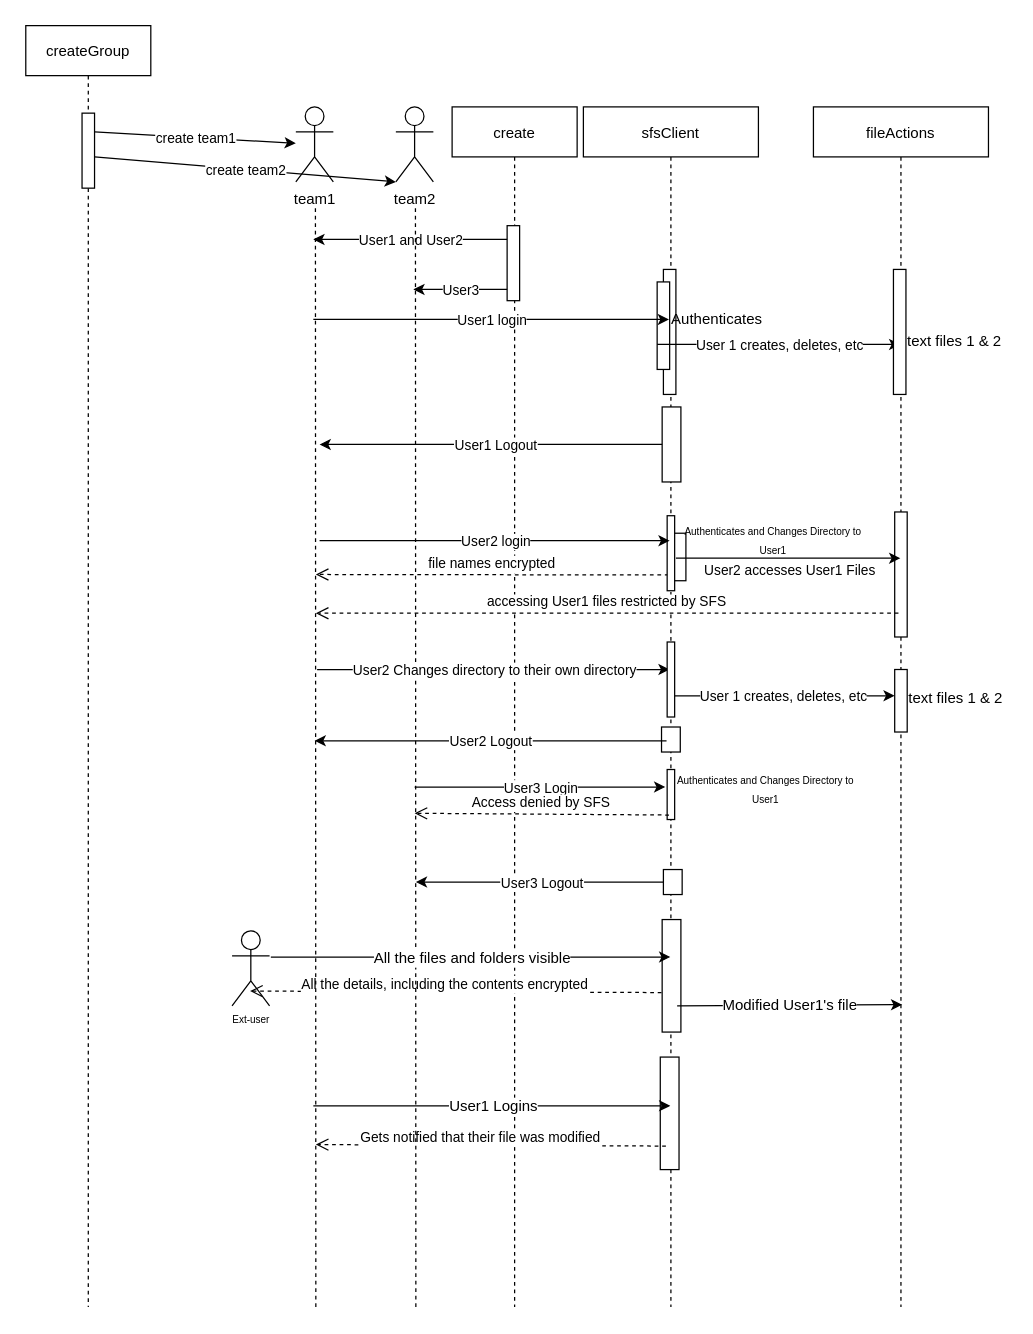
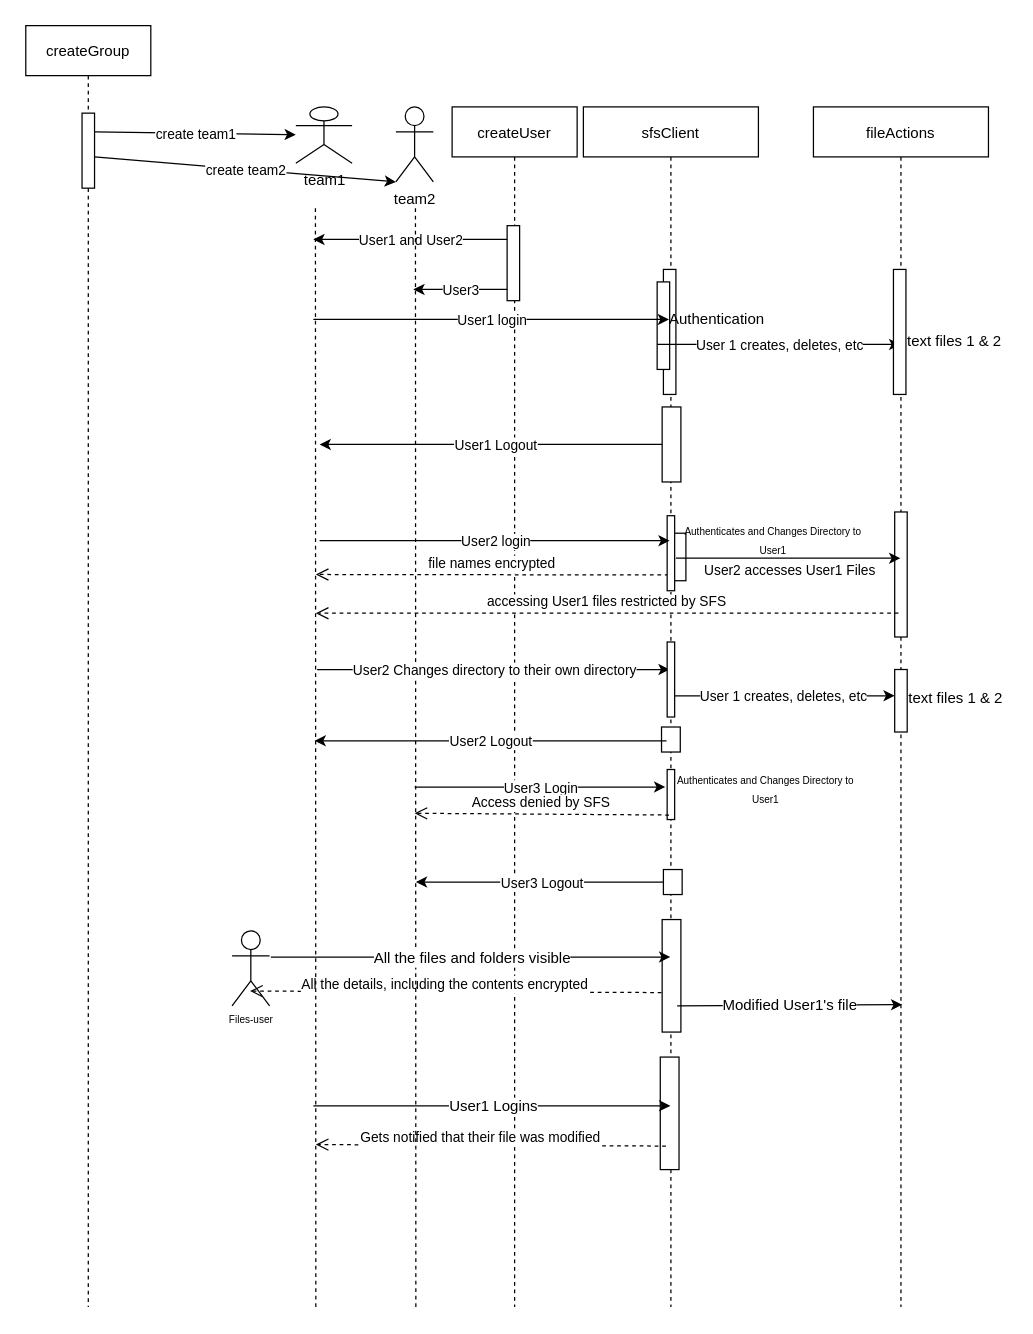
- <mxCell id="2" value="create" style="shape=umlLifeline;perimeter=lifelinePerimeter;container=1;collapsible=0;recursiveResize=0;rounded=0;shadow=0;strokeWidth=1;" parent="1" vertex="1"><mxGeometry x="361" y="85" width="100" height="960" as="geometry" /></mxCell>
+ <mxCell id="2" value="createUser" style="shape=umlLifeline;perimeter=lifelinePerimeter;container=1;collapsible=0;recursiveResize=0;rounded=0;shadow=0;strokeWidth=1;" parent="1" vertex="1"><mxGeometry x="361" y="85" width="100" height="960" as="geometry" /></mxCell>
- <mxCell id="28" value="team1" style="shape=umlActor;verticalLabelPosition=bottom;verticalAlign=top;html=1;outlineConnect=0;" parent="1" vertex="1"><mxGeometry x="236" y="85" width="30" height="60" as="geometry" /></mxCell>
+ <mxCell id="28" value="team1" style="shape=umlActor;verticalLabelPosition=bottom;verticalAlign=top;html=1;outlineConnect=0;" parent="1" vertex="1"><mxGeometry x="236" y="85" width="45" height="45" as="geometry" /></mxCell>
- <mxCell id="17" value="Authenticates" style="text;html=1;strokeColor=none;fillColor=none;align=center;verticalAlign=middle;whiteSpace=wrap;rounded=0;" parent="14" vertex="1"><mxGeometry x="67" y="155" width="80" height="30" as="geometry" /></mxCell>
+ <mxCell id="17" value="Authentication" style="text;html=1;strokeColor=none;fillColor=none;align=center;verticalAlign=middle;whiteSpace=wrap;rounded=0;" parent="14" vertex="1"><mxGeometry x="67" y="155" width="80" height="30" as="geometry" /></mxCell>
- <mxCell id="64" value="Ext-user" style="shape=umlActor;verticalLabelPosition=bottom;verticalAlign=top;html=1;outlineConnect=0;fontSize=8;" vertex="1" parent="1"><mxGeometry x="185" y="744" width="30" height="60" as="geometry" /></mxCell>
+ <mxCell id="64" value="Files-user" style="shape=umlActor;verticalLabelPosition=bottom;verticalAlign=top;html=1;outlineConnect=0;fontSize=8;" vertex="1" parent="1"><mxGeometry x="185" y="744" width="30" height="60" as="geometry" /></mxCell>
